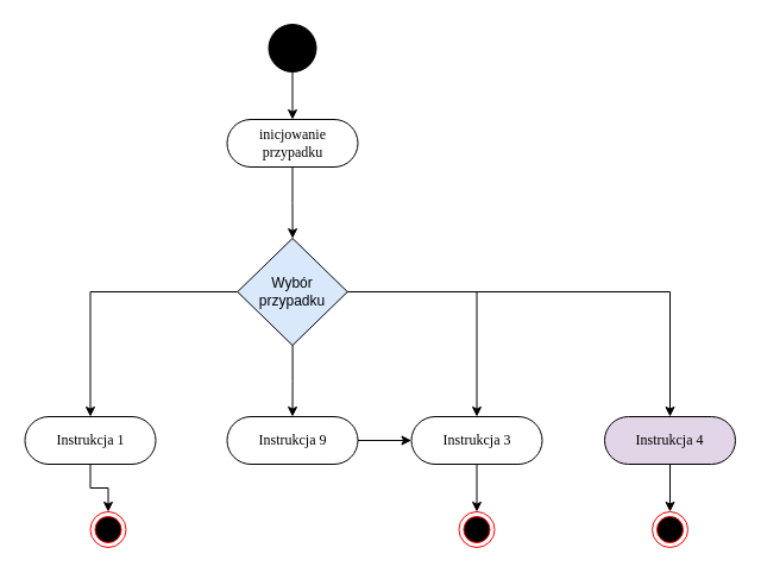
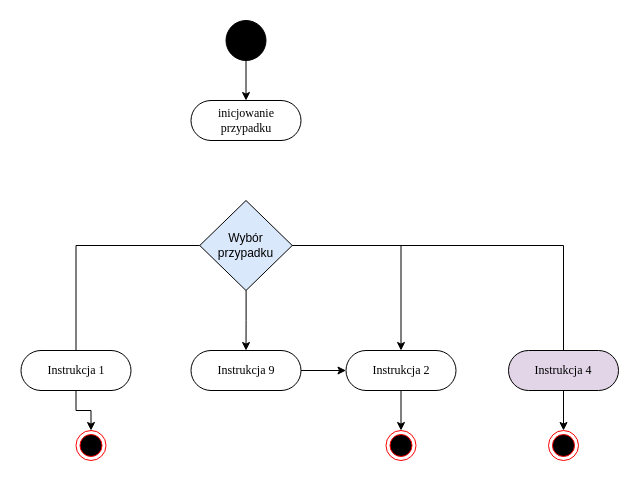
- <mxCell id="10" style="edgeStyle=orthogonalEdgeStyle;rounded=0;orthogonalLoop=1;jettySize=auto;html=1;" parent="1" source="11" target="8" edge="1"><mxGeometry relative="1" as="geometry" /></mxCell>
- <mxCell id="5" style="edgeStyle=orthogonalEdgeStyle;rounded=0;orthogonalLoop=1;jettySize=auto;html=1;entryX=0.5;entryY=0;entryDx=0;entryDy=0;" parent="1" source="8" target="13" edge="1"><mxGeometry relative="1" as="geometry" /></mxCell>
+ <mxCell id="5" style="edgeStyle=orthogonalEdgeStyle;rounded=0;orthogonalLoop=1;jettySize=auto;html=1;entryX=0.5;entryY=0;entryDx=0;entryDy=0;endArrow=none;" parent="1" source="8" target="13" edge="1"><mxGeometry relative="1" as="geometry" /></mxCell>
- <mxCell id="4" value="" style="edgeStyle=orthogonalEdgeStyle;rounded=0;orthogonalLoop=1;jettySize=auto;html=1;" parent="1" source="8" target="19" edge="1"><mxGeometry relative="1" as="geometry" /></mxCell>
+ <mxCell id="4" value="" style="edgeStyle=orthogonalEdgeStyle;rounded=0;orthogonalLoop=1;jettySize=auto;html=1;endArrow=none;" parent="1" source="8" target="19" edge="1"><mxGeometry relative="1" as="geometry" /></mxCell>
- <mxCell id="17" value="Instrukcja 3" style="rounded=1;whiteSpace=wrap;html=1;shadow=0;comic=0;labelBackgroundColor=none;strokeWidth=1;fontFamily=Verdana;fontSize=12;align=center;arcSize=50;" parent="1" vertex="1"><mxGeometry x="345.5" y="350" width="110" height="40" as="geometry" /></mxCell>
+ <mxCell id="17" value="Instrukcja 2" style="rounded=1;whiteSpace=wrap;html=1;shadow=0;comic=0;labelBackgroundColor=none;strokeWidth=1;fontFamily=Verdana;fontSize=12;align=center;arcSize=50;" parent="1" vertex="1"><mxGeometry x="345.5" y="350" width="110" height="40" as="geometry" /></mxCell>
